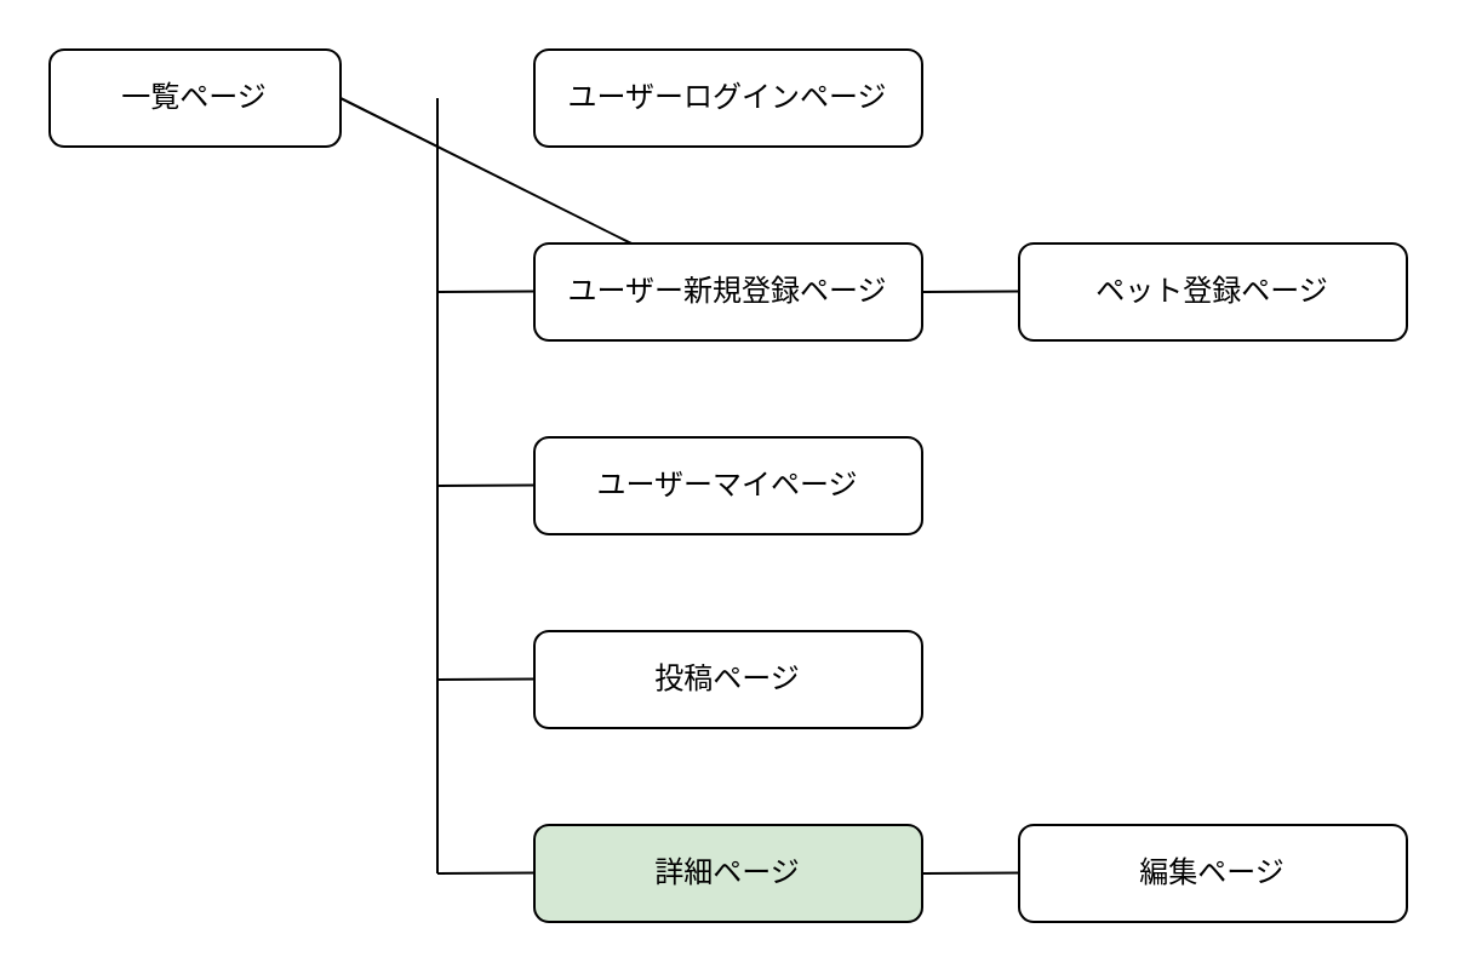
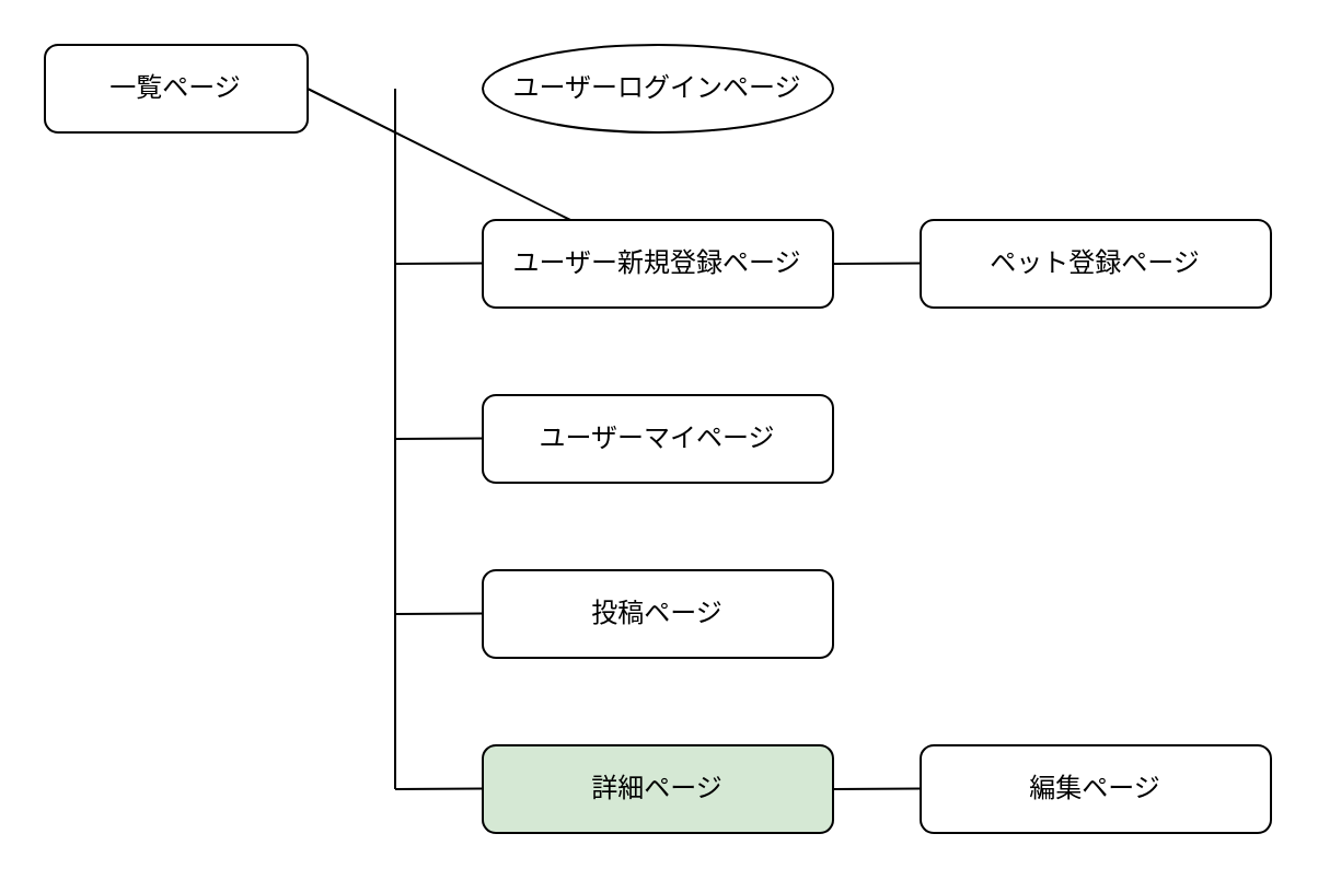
- <mxCell id="4" value="ユーザーログインページ" style="rounded=1;whiteSpace=wrap;html=1;" vertex="1" parent="1"><mxGeometry x="220" y="20" width="160" height="40" as="geometry" /></mxCell>
+ <mxCell id="4" value="ユーザーログインページ" style="ellipse;whiteSpace=wrap;html=1;" vertex="1" parent="1"><mxGeometry x="220" y="20" width="160" height="40" as="geometry" /></mxCell>
